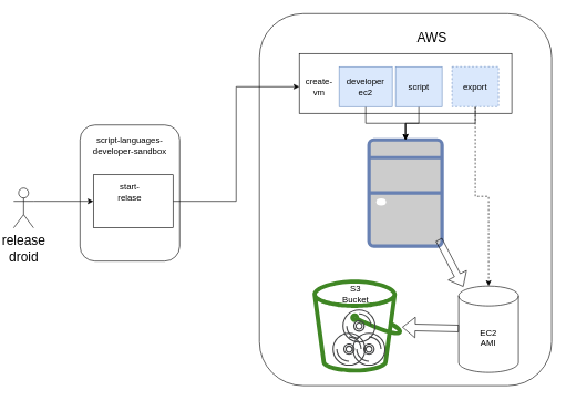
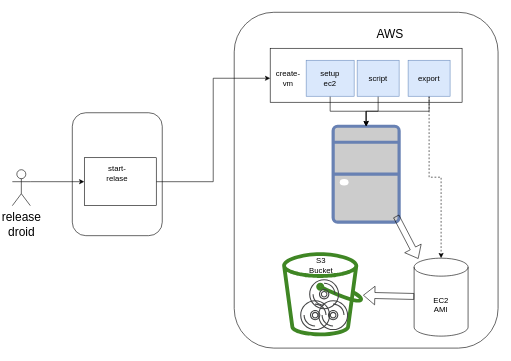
- <mxCell id="21" value="developer&lt;br&gt;ec2" style="rounded=0;whiteSpace=wrap;html=1;fontSize=13;fillColor=#dae8fc;strokeColor=#6c8ebf;" vertex="1" parent="1"><mxGeometry x="510" y="100" width="80" height="60" as="geometry" /></mxCell>
+ <mxCell id="21" value="setup&lt;br&gt;ec2" style="rounded=0;whiteSpace=wrap;html=1;fontSize=13;fillColor=#dae8fc;strokeColor=#6c8ebf;" vertex="1" parent="1"><mxGeometry x="510" y="100" width="80" height="60" as="geometry" /></mxCell>
- <mxCell id="26" value="export" style="rounded=0;whiteSpace=wrap;html=1;fontSize=13;fillColor=#dae8fc;strokeColor=#6c8ebf;dashed=1;" vertex="1" parent="1"><mxGeometry x="680" y="100" width="70" height="60" as="geometry" /></mxCell>
+ <mxCell id="26" value="export" style="rounded=0;whiteSpace=wrap;html=1;fontSize=13;fillColor=#dae8fc;strokeColor=#6c8ebf;" vertex="1" parent="1"><mxGeometry x="680" y="100" width="70" height="60" as="geometry" /></mxCell>
- <mxCell id="7" value="script-languages-developer-sandbox" style="text;html=1;strokeColor=none;fillColor=none;align=center;verticalAlign=middle;whiteSpace=wrap;rounded=0;fontSize=13;" parent="1" vertex="1"><mxGeometry x="135" y="202.5" width="120" height="30" as="geometry" /></mxCell>
